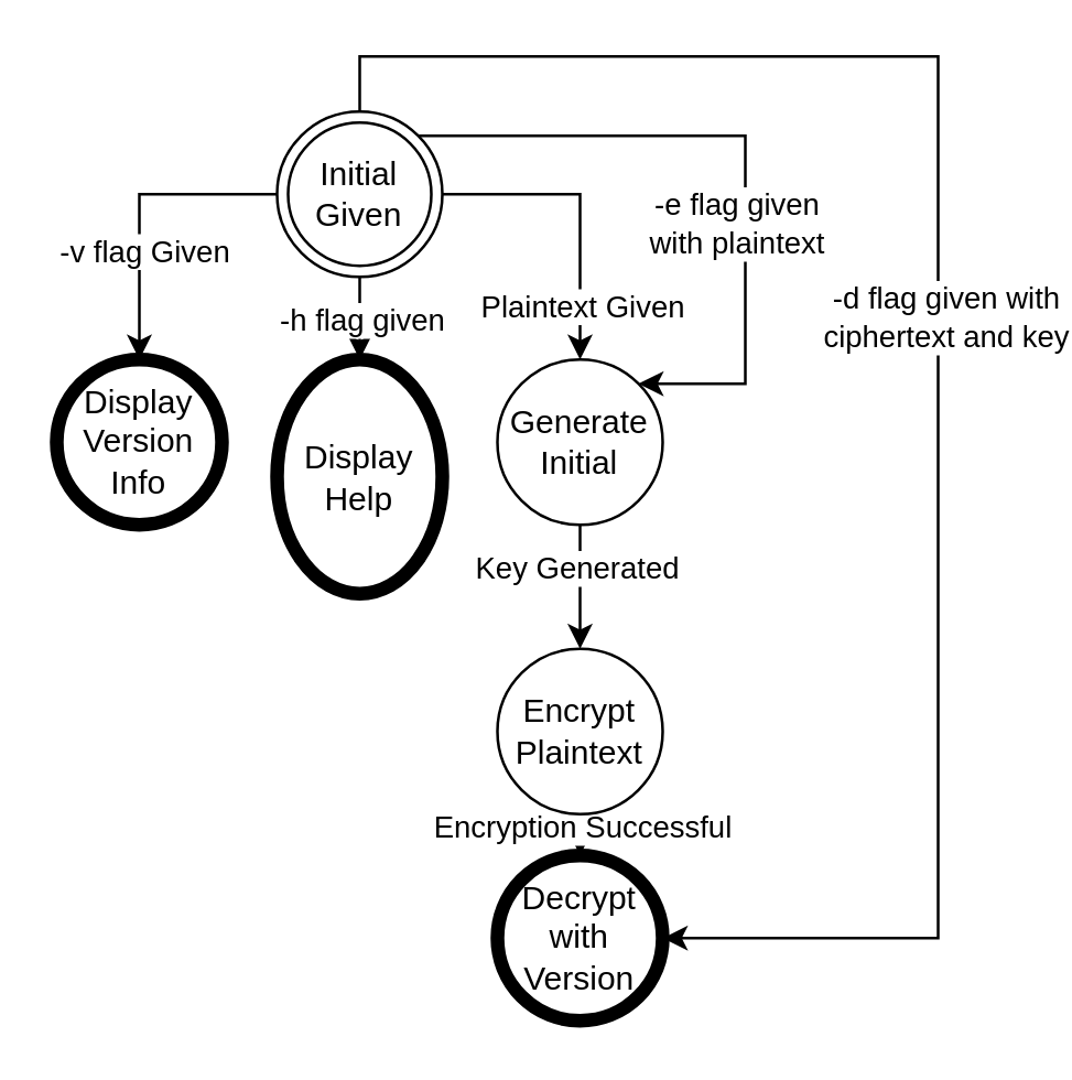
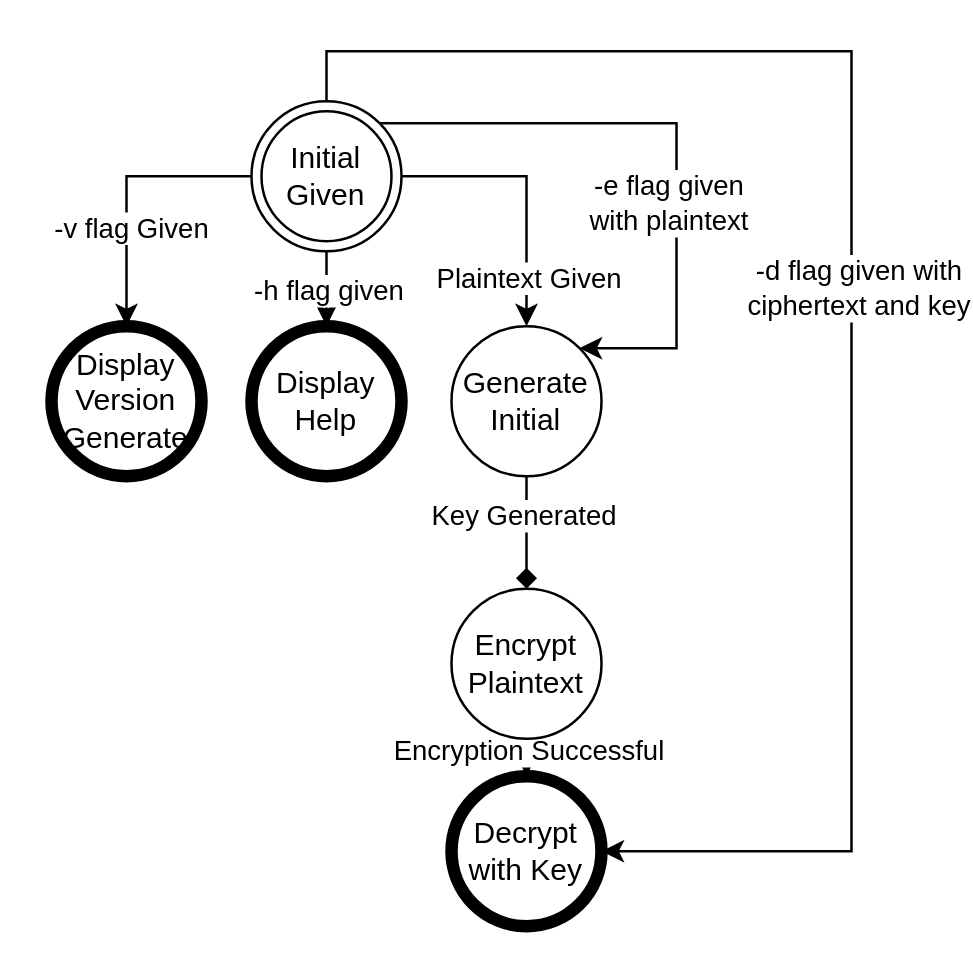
- <mxCell id="21" value="Display Version Info" style="shape=ellipse;html=1;dashed=0;whiteSpace=wrap;aspect=fixed;strokeWidth=5;perimeter=ellipsePerimeter;" vertex="1" parent="1"><mxGeometry x="20" y="130" width="60" height="60" as="geometry" /></mxCell>
+ <mxCell id="21" value="Display Version Generate" style="shape=ellipse;html=1;dashed=0;whiteSpace=wrap;aspect=fixed;strokeWidth=5;perimeter=ellipsePerimeter;" vertex="1" parent="1"><mxGeometry x="20" y="130" width="60" height="60" as="geometry" /></mxCell>
- <mxCell id="20" value="Display Help" style="shape=ellipse;html=1;dashed=0;whiteSpace=wrap;aspect=fixed;strokeWidth=5;perimeter=ellipsePerimeter;" vertex="1" parent="1"><mxGeometry x="100" y="130" width="60" height="85" as="geometry" /></mxCell>
+ <mxCell id="20" value="Display Help" style="shape=ellipse;html=1;dashed=0;whiteSpace=wrap;aspect=fixed;strokeWidth=5;perimeter=ellipsePerimeter;" vertex="1" parent="1"><mxGeometry x="100" y="130" width="60" height="60" as="geometry" /></mxCell>
- <mxCell id="11" style="edgeStyle=orthogonalEdgeStyle;rounded=0;orthogonalLoop=1;jettySize=auto;html=1;exitX=0.5;exitY=1;exitDx=0;exitDy=0;entryX=0.5;entryY=0;entryDx=0;entryDy=0;" edge="1" parent="1" source="13" target="16"><mxGeometry relative="1" as="geometry" /></mxCell>
+ <mxCell id="11" style="edgeStyle=orthogonalEdgeStyle;rounded=0;orthogonalLoop=1;jettySize=auto;html=1;exitX=0.5;exitY=1;exitDx=0;exitDy=0;entryX=0.5;entryY=0;entryDx=0;entryDy=0;endArrow=diamond;" edge="1" parent="1" source="13" target="16"><mxGeometry relative="1" as="geometry" /></mxCell>
- <mxCell id="19" value="Decrypt with Version" style="shape=ellipse;html=1;dashed=0;whiteSpace=wrap;aspect=fixed;strokeWidth=5;perimeter=ellipsePerimeter;" vertex="1" parent="1"><mxGeometry x="180" y="310" width="60" height="60" as="geometry" /></mxCell>
+ <mxCell id="19" value="Decrypt with Key" style="shape=ellipse;html=1;dashed=0;whiteSpace=wrap;aspect=fixed;strokeWidth=5;perimeter=ellipsePerimeter;" vertex="1" parent="1"><mxGeometry x="180" y="310" width="60" height="60" as="geometry" /></mxCell>
